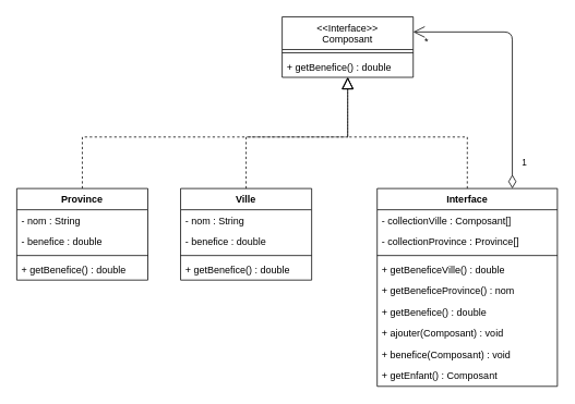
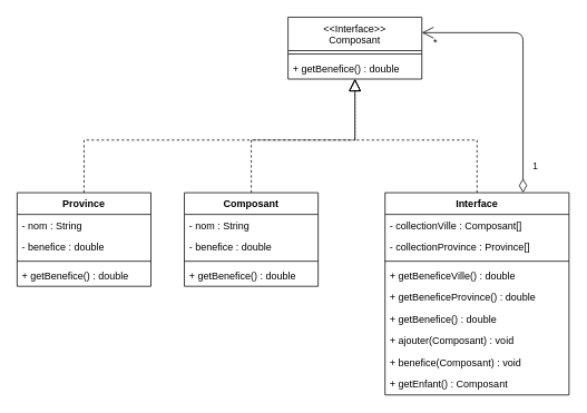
- <mxCell id="19" value="Ville" style="swimlane;fontStyle=1;align=center;verticalAlign=top;childLayout=stackLayout;horizontal=1;startSize=26;horizontalStack=0;resizeParent=1;resizeParentMax=0;resizeLast=0;collapsible=1;marginBottom=0;" vertex="1" parent="1"><mxGeometry x="220" y="230" width="160" height="112" as="geometry" /></mxCell>
+ <mxCell id="19" value="Composant" style="swimlane;fontStyle=1;align=center;verticalAlign=top;childLayout=stackLayout;horizontal=1;startSize=26;horizontalStack=0;resizeParent=1;resizeParentMax=0;resizeLast=0;collapsible=1;marginBottom=0;" vertex="1" parent="1"><mxGeometry x="220" y="230" width="160" height="112" as="geometry" /></mxCell>
- <mxCell id="11" value="+ getBeneficeProvince() : nom" style="text;strokeColor=none;fillColor=none;align=left;verticalAlign=top;spacingLeft=4;spacingRight=4;overflow=hidden;rotatable=0;points=[[0,0.5],[1,0.5]];portConstraint=eastwest;" vertex="1" parent="6"><mxGeometry y="112" width="220" height="26" as="geometry" /></mxCell>
+ <mxCell id="11" value="+ getBeneficeProvince() : double" style="text;strokeColor=none;fillColor=none;align=left;verticalAlign=top;spacingLeft=4;spacingRight=4;overflow=hidden;rotatable=0;points=[[0,0.5],[1,0.5]];portConstraint=eastwest;" vertex="1" parent="6"><mxGeometry y="112" width="220" height="26" as="geometry" /></mxCell>
